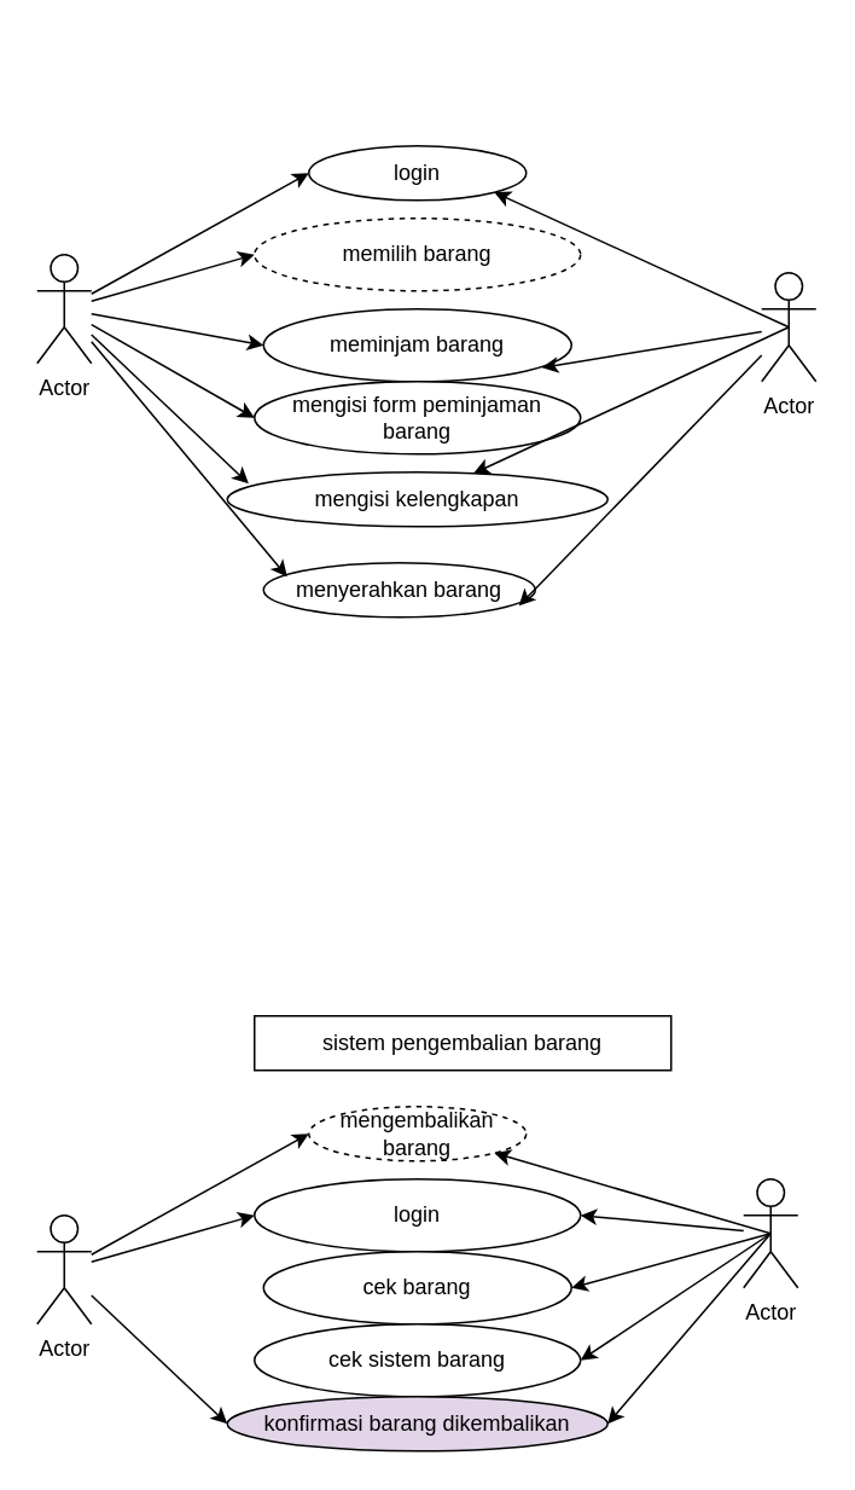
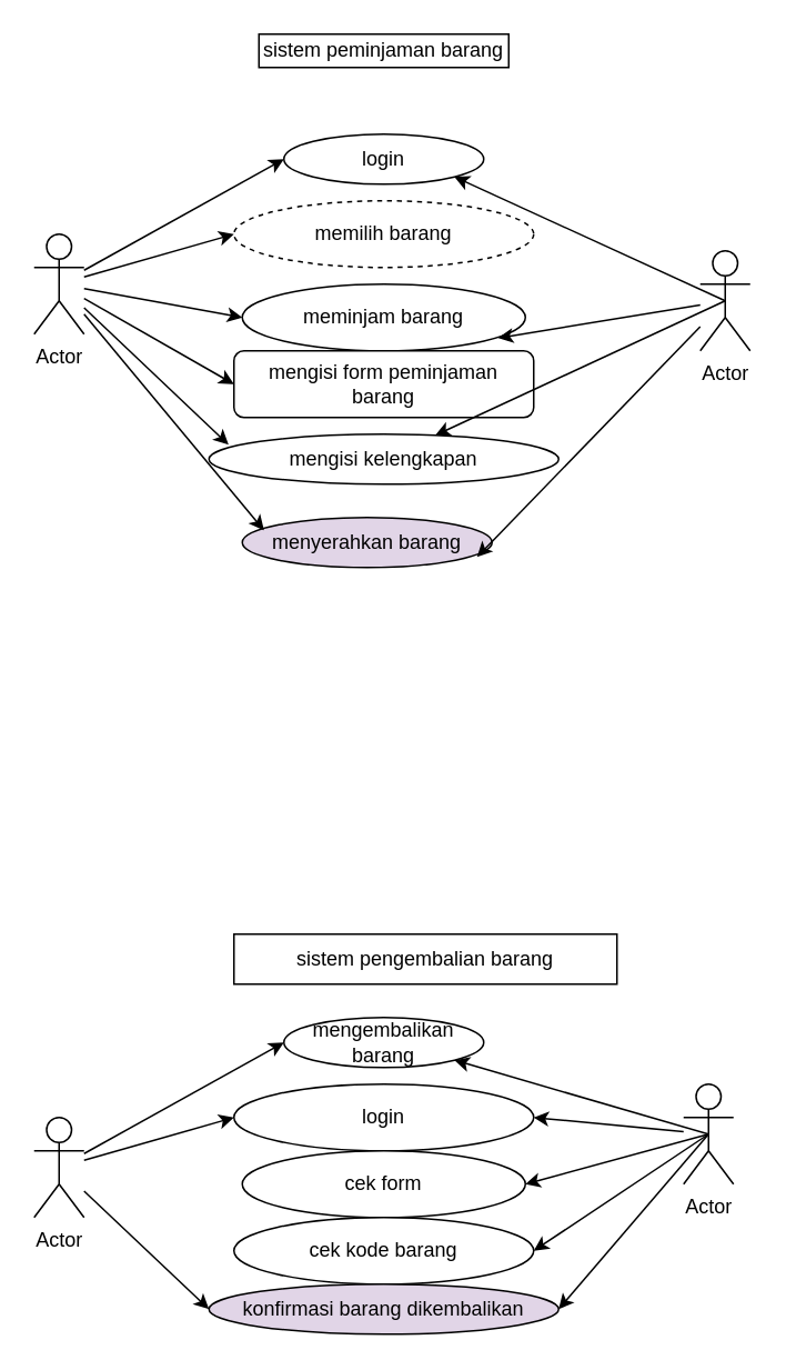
+ <mxCell id="20" value="sistem peminjaman barang" style="rounded=0;whiteSpace=wrap;html=1;" vertex="1" parent="1"><mxGeometry x="155" y="20" width="150" height="20" as="geometry" /></mxCell>
- <mxCell id="6" value="mengisi form peminjaman barang" style="ellipse;whiteSpace=wrap;html=1;" parent="1" vertex="1"><mxGeometry x="140" y="210" width="180" height="40" as="geometry" /></mxCell>
+ <mxCell id="6" value="mengisi form peminjaman barang" style="whiteSpace=wrap;html=1;rounded=1;" parent="1" vertex="1"><mxGeometry x="140" y="210" width="180" height="40" as="geometry" /></mxCell>
- <mxCell id="8" value="menyerahkan barang" style="ellipse;whiteSpace=wrap;html=1;" parent="1" vertex="1"><mxGeometry x="145" y="310" width="150" height="30" as="geometry" /></mxCell>
+ <mxCell id="8" value="menyerahkan barang" style="ellipse;whiteSpace=wrap;html=1;fillColor=#e1d5e7;" parent="1" vertex="1"><mxGeometry x="145" y="310" width="150" height="30" as="geometry" /></mxCell>
- <mxCell id="22" value="mengembalikan barang" style="ellipse;whiteSpace=wrap;html=1;dashed=1;" vertex="1" parent="1"><mxGeometry x="170" y="610" width="120" height="30" as="geometry" /></mxCell>
+ <mxCell id="22" value="mengembalikan barang" style="ellipse;whiteSpace=wrap;html=1;" vertex="1" parent="1"><mxGeometry x="170" y="610" width="120" height="30" as="geometry" /></mxCell>
- <mxCell id="24" value="cek barang" style="ellipse;whiteSpace=wrap;html=1;" vertex="1" parent="1"><mxGeometry x="145" y="690" width="170" height="40" as="geometry" /></mxCell>
+ <mxCell id="24" value="cek form" style="ellipse;whiteSpace=wrap;html=1;" vertex="1" parent="1"><mxGeometry x="145" y="690" width="170" height="40" as="geometry" /></mxCell>
- <mxCell id="25" value="cek sistem barang" style="ellipse;whiteSpace=wrap;html=1;" vertex="1" parent="1"><mxGeometry x="140" y="730" width="180" height="40" as="geometry" /></mxCell>
+ <mxCell id="25" value="cek kode barang" style="ellipse;whiteSpace=wrap;html=1;" vertex="1" parent="1"><mxGeometry x="140" y="730" width="180" height="40" as="geometry" /></mxCell>
